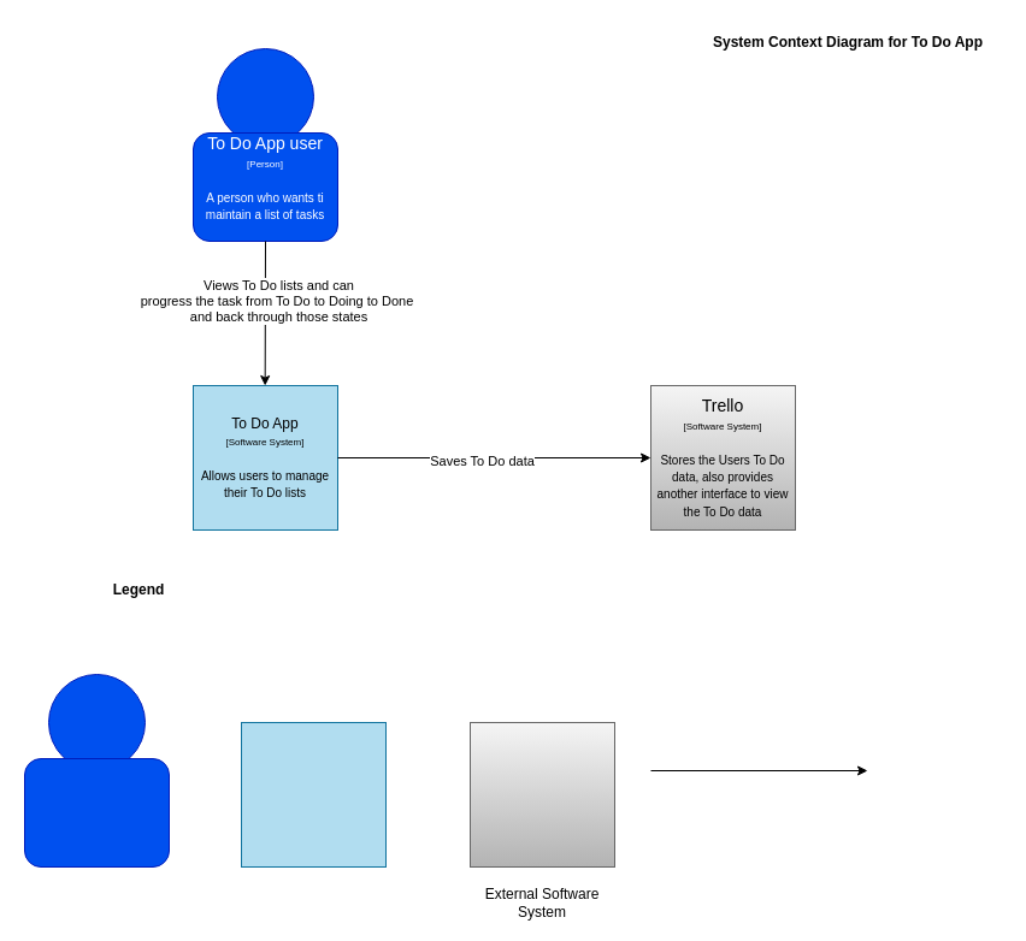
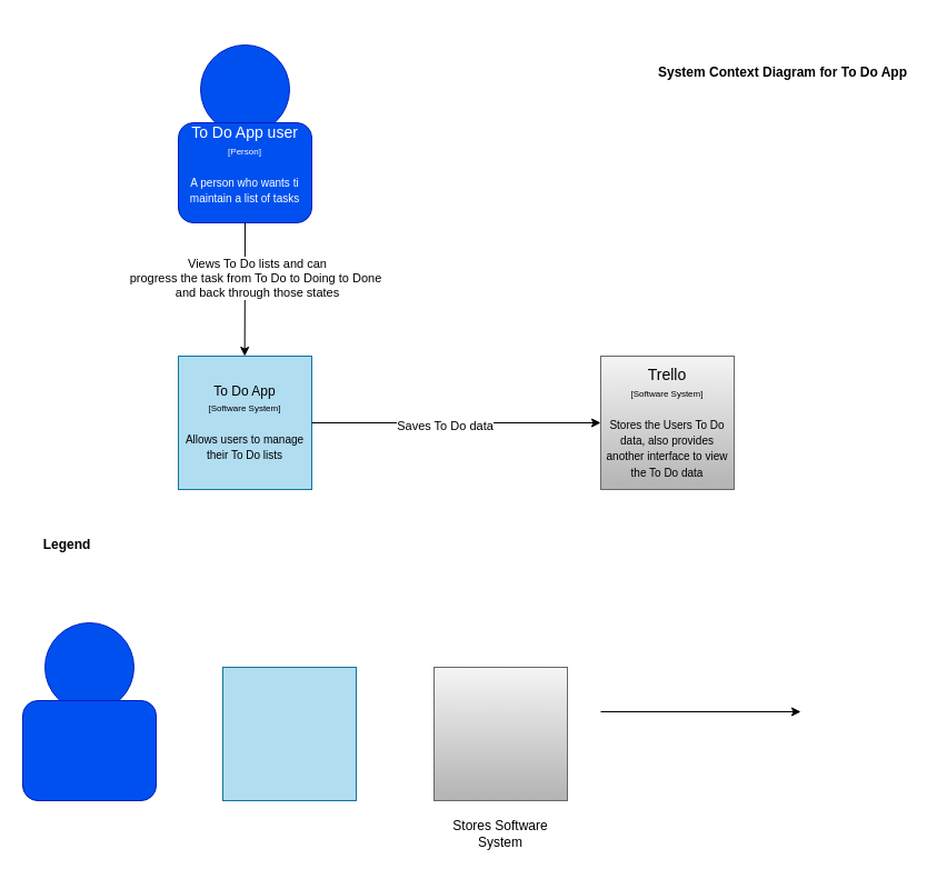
- <mxCell id="16" value="System Context Diagram for To Do App" style="text;html=1;strokeColor=none;fillColor=none;align=left;verticalAlign=middle;whiteSpace=wrap;rounded=0;fontStyle=1" parent="1" vertex="1"><mxGeometry x="590" y="20" width="240" height="30" as="geometry" /></mxCell>
+ <mxCell id="16" value="System Context Diagram for To Do App" style="text;html=1;strokeColor=none;fillColor=none;align=left;verticalAlign=middle;whiteSpace=wrap;rounded=0;fontStyle=1" parent="1" vertex="1"><mxGeometry x="590" y="50" width="240" height="30" as="geometry" /></mxCell>
- <mxCell id="17" value="Legend" style="text;html=1;strokeColor=none;fillColor=none;align=center;verticalAlign=middle;whiteSpace=wrap;rounded=0;dashed=1;opacity=10;fontStyle=1" vertex="1" parent="1"><mxGeometry x="95" y="480" width="40" height="20" as="geometry" /></mxCell>
+ <mxCell id="17" value="Legend" style="text;html=1;strokeColor=none;fillColor=none;align=center;verticalAlign=middle;whiteSpace=wrap;rounded=0;dashed=1;opacity=10;fontStyle=1" vertex="1" parent="1"><mxGeometry x="40" y="480" width="40" height="20" as="geometry" /></mxCell>
- <mxCell id="14" value="External Software &lt;br&gt;System" style="text;html=1;strokeColor=none;fillColor=none;align=center;verticalAlign=middle;whiteSpace=wrap;rounded=0;" parent="1" vertex="1"><mxGeometry x="390" y="740" width="120" height="20" as="geometry" /></mxCell>
+ <mxCell id="14" value="Stores Software &lt;br&gt;System" style="text;html=1;strokeColor=none;fillColor=none;align=center;verticalAlign=middle;whiteSpace=wrap;rounded=0;" parent="1" vertex="1"><mxGeometry x="390" y="740" width="120" height="20" as="geometry" /></mxCell>
